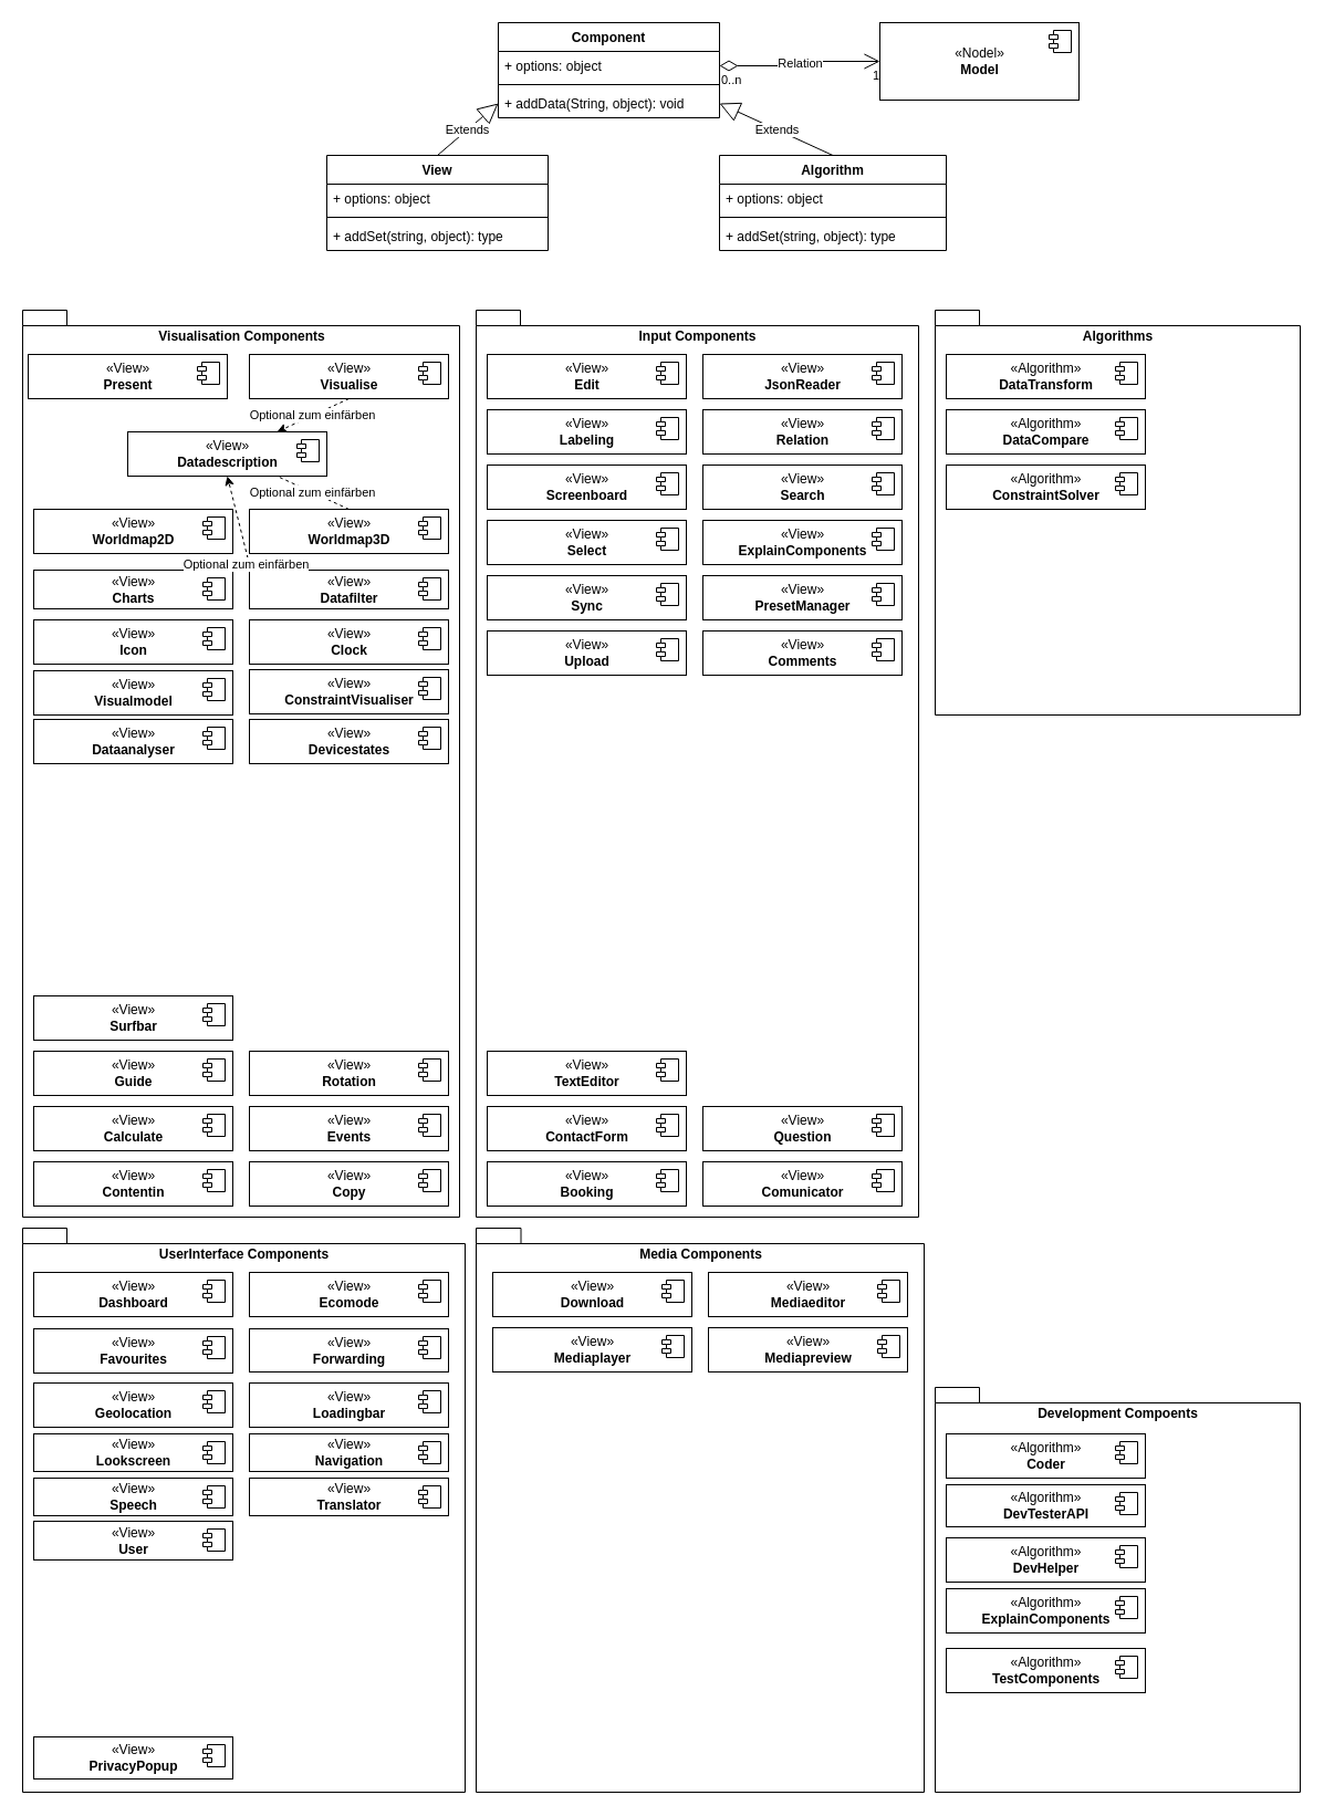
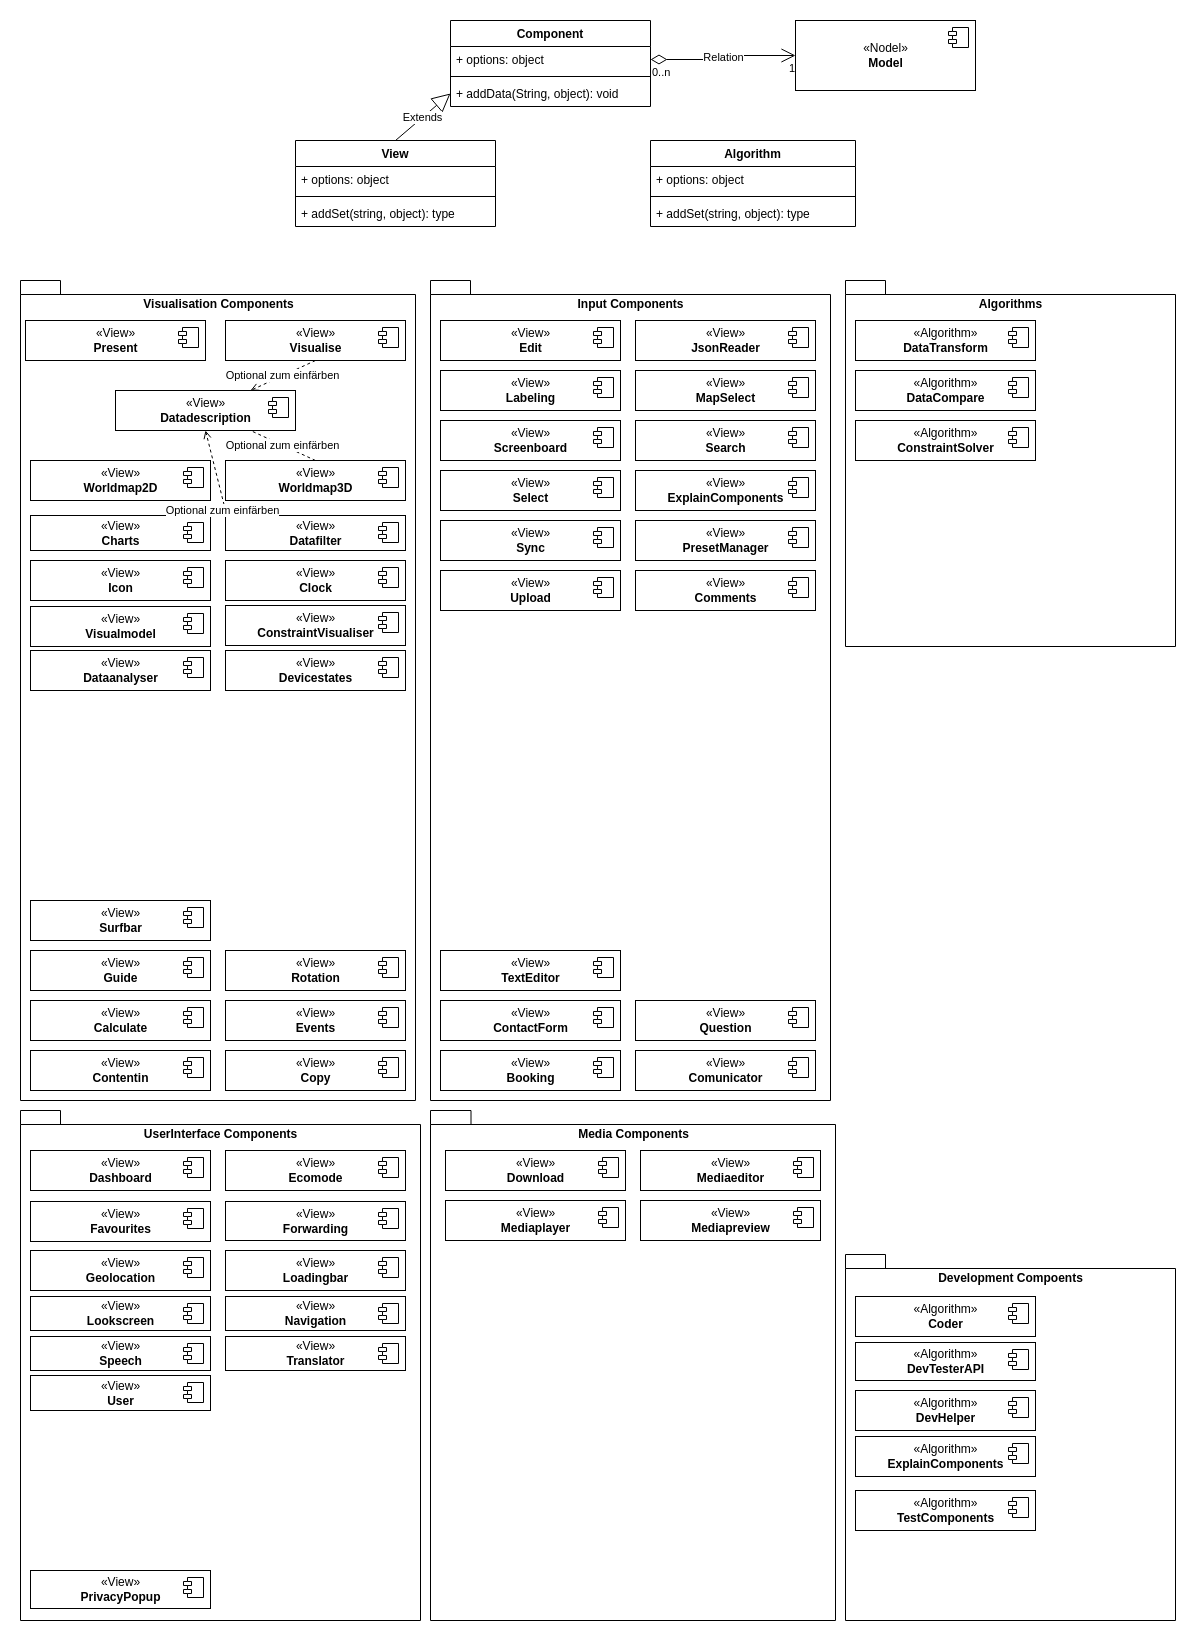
- <mxCell id="98" value="Extends" style="endArrow=block;endSize=16;endFill=0;html=1;rounded=0;exitX=0.5;exitY=0;exitDx=0;exitDy=0;entryX=1;entryY=0.5;entryDx=0;entryDy=0;" edge="1" parent="1" source="94" target="89"><mxGeometry width="160" relative="1" as="geometry"><mxPoint x="635" y="120" as="sourcePoint" /><mxPoint x="795" y="120" as="targetPoint" /></mxGeometry></mxCell>
- <mxCell id="60" value="Optional zum einfärben" style="endArrow=classic;html=1;rounded=0;exitX=0.5;exitY=1;exitDx=0;exitDy=0;entryX=0.75;entryY=0;entryDx=0;entryDy=0;dashed=1;" parent="1" source="14" target="48" edge="1"><mxGeometry width="50" height="50" relative="1" as="geometry"><mxPoint x="465" y="640" as="sourcePoint" /><mxPoint x="515" y="590" as="targetPoint" /></mxGeometry></mxCell>
+ <mxCell id="60" value="Optional zum einfärben" style="endArrow=open;html=1;rounded=0;exitX=0.5;exitY=1;exitDx=0;exitDy=0;entryX=0.75;entryY=0;entryDx=0;entryDy=0;dashed=1;" parent="1" source="14" target="48" edge="1"><mxGeometry width="50" height="50" relative="1" as="geometry"><mxPoint x="465" y="640" as="sourcePoint" /><mxPoint x="515" y="590" as="targetPoint" /></mxGeometry></mxCell>
- <mxCell id="134" value="«View»&lt;br&gt;&lt;b&gt;Relation&lt;/b&gt;" style="html=1;dropTarget=0;" vertex="1" parent="1"><mxGeometry x="635" y="370" width="180" height="40" as="geometry" /></mxCell>
+ <mxCell id="134" value="«View»&lt;br&gt;&lt;b&gt;MapSelect&lt;/b&gt;" style="html=1;dropTarget=0;" vertex="1" parent="1"><mxGeometry x="635" y="370" width="180" height="40" as="geometry" /></mxCell>
- <mxCell id="62" value="Optional zum einfärben" style="endArrow=classic;html=1;rounded=0;dashed=1;exitX=0.75;exitY=0;exitDx=0;exitDy=0;entryX=0.5;entryY=1;entryDx=0;entryDy=0;" parent="1" source="50" target="48" edge="1"><mxGeometry x="-0.203" width="50" height="50" relative="1" as="geometry"><mxPoint x="465" y="840" as="sourcePoint" /><mxPoint x="515" y="790" as="targetPoint" /><Array as="points"><mxPoint x="225" y="510" /></Array><mxPoint as="offset" /></mxGeometry></mxCell>
+ <mxCell id="62" value="Optional zum einfärben" style="endArrow=open;html=1;rounded=0;dashed=1;exitX=0.75;exitY=0;exitDx=0;exitDy=0;entryX=0.5;entryY=1;entryDx=0;entryDy=0;" parent="1" source="50" target="48" edge="1"><mxGeometry x="-0.203" width="50" height="50" relative="1" as="geometry"><mxPoint x="465" y="840" as="sourcePoint" /><mxPoint x="515" y="790" as="targetPoint" /><Array as="points"><mxPoint x="225" y="510" /></Array><mxPoint as="offset" /></mxGeometry></mxCell>
